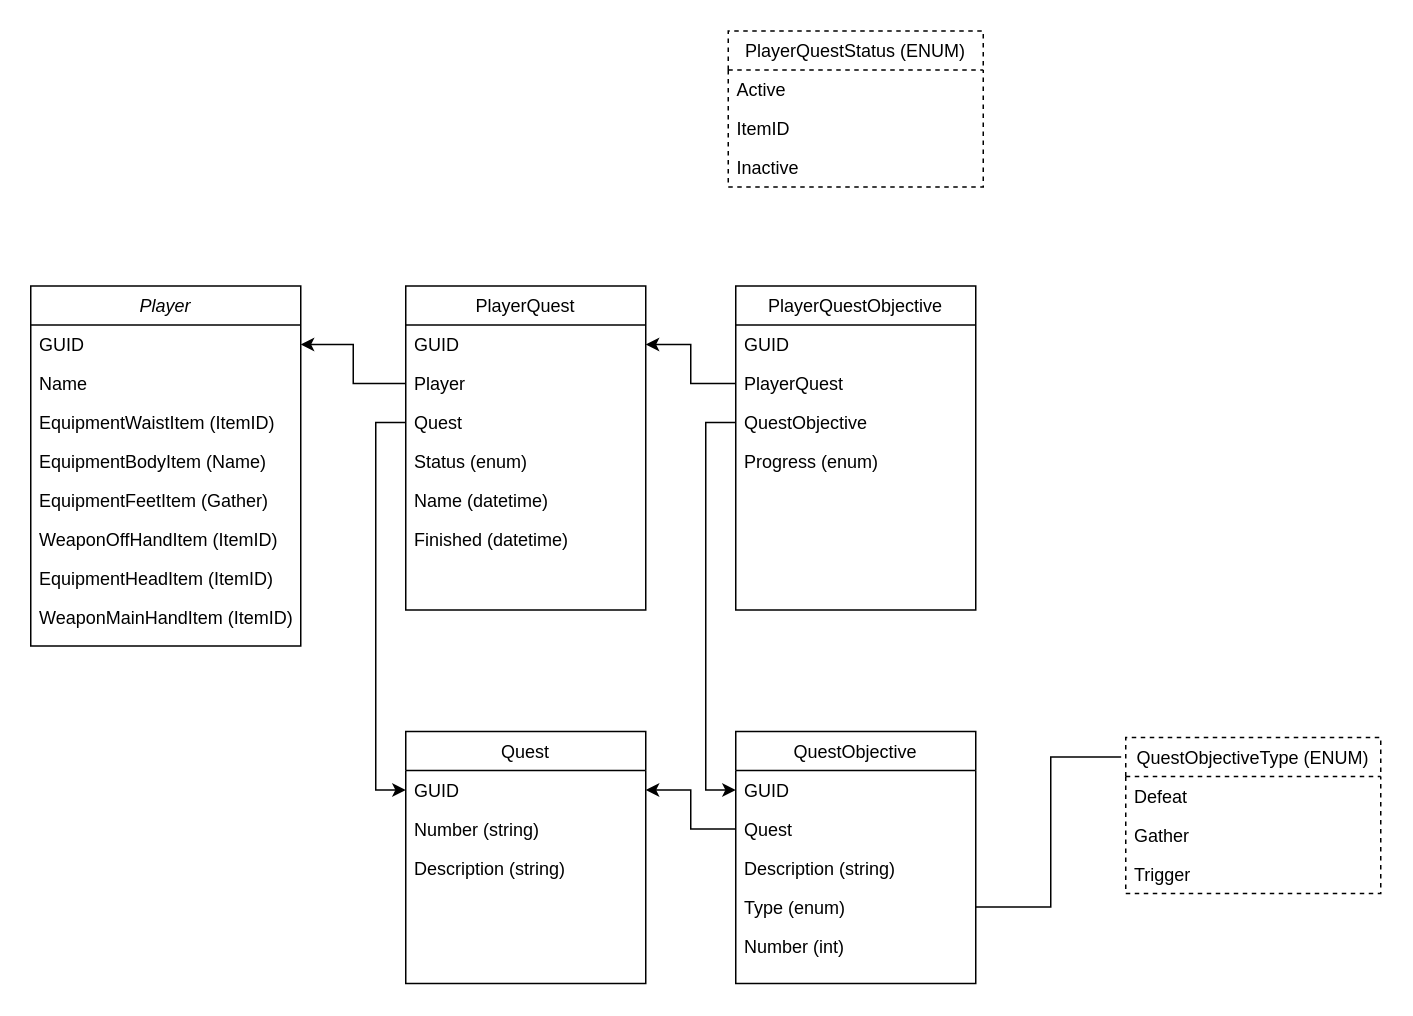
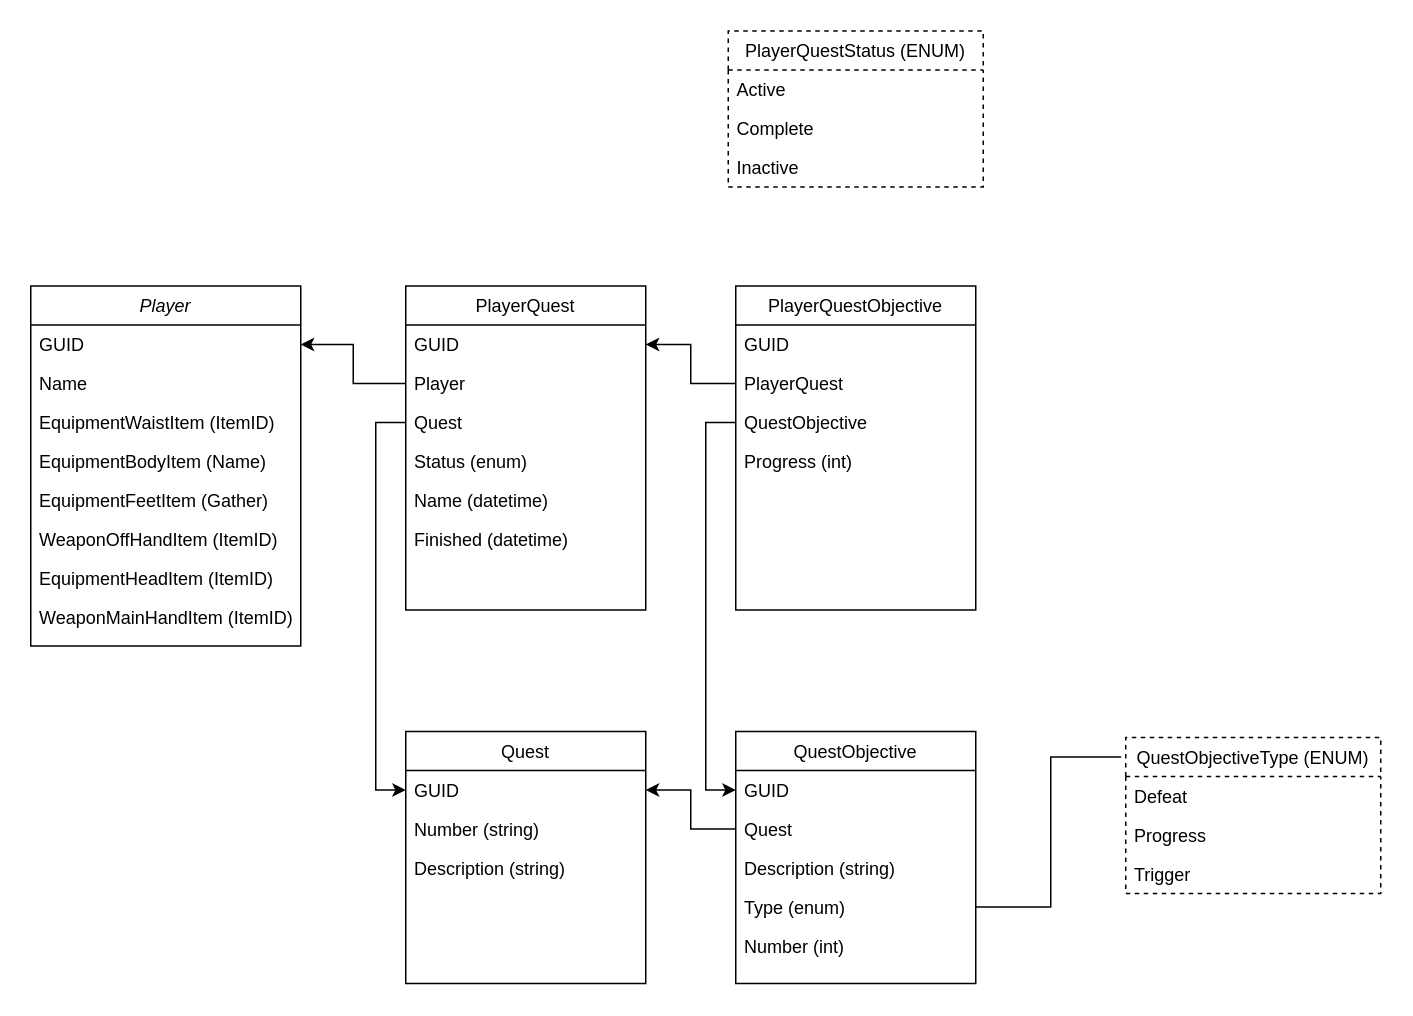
- <mxCell id="45" value="ItemID" style="text;strokeColor=none;fillColor=none;align=left;verticalAlign=top;spacingLeft=4;spacingRight=4;overflow=hidden;rotatable=0;points=[[0,0.5],[1,0.5]];portConstraint=eastwest;dashed=1;" parent="43" vertex="1"><mxGeometry y="52" width="170" height="26" as="geometry" /></mxCell>
+ <mxCell id="45" value="Complete" style="text;strokeColor=none;fillColor=none;align=left;verticalAlign=top;spacingLeft=4;spacingRight=4;overflow=hidden;rotatable=0;points=[[0,0.5],[1,0.5]];portConstraint=eastwest;dashed=1;" parent="43" vertex="1"><mxGeometry y="52" width="170" height="26" as="geometry" /></mxCell>
- <mxCell id="37" value="Progress (enum)" style="text;align=left;verticalAlign=top;spacingLeft=4;spacingRight=4;overflow=hidden;rotatable=0;points=[[0,0.5],[1,0.5]];portConstraint=eastwest;" parent="33" vertex="1"><mxGeometry y="104" width="160" height="26" as="geometry" /></mxCell>
+ <mxCell id="37" value="Progress (int)" style="text;align=left;verticalAlign=top;spacingLeft=4;spacingRight=4;overflow=hidden;rotatable=0;points=[[0,0.5],[1,0.5]];portConstraint=eastwest;" parent="33" vertex="1"><mxGeometry y="104" width="160" height="26" as="geometry" /></mxCell>
- <mxCell id="30" value="Gather" style="text;strokeColor=none;fillColor=none;align=left;verticalAlign=top;spacingLeft=4;spacingRight=4;overflow=hidden;rotatable=0;points=[[0,0.5],[1,0.5]];portConstraint=eastwest;dashed=1;" parent="28" vertex="1"><mxGeometry y="52" width="170" height="26" as="geometry" /></mxCell>
+ <mxCell id="30" value="Progress" style="text;strokeColor=none;fillColor=none;align=left;verticalAlign=top;spacingLeft=4;spacingRight=4;overflow=hidden;rotatable=0;points=[[0,0.5],[1,0.5]];portConstraint=eastwest;dashed=1;" parent="28" vertex="1"><mxGeometry y="52" width="170" height="26" as="geometry" /></mxCell>
